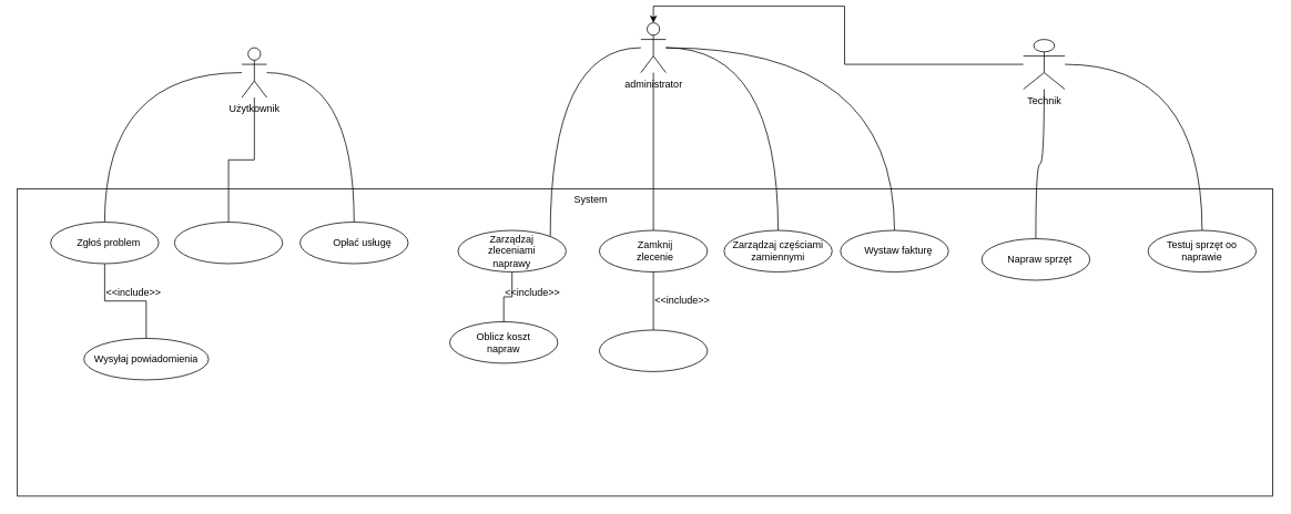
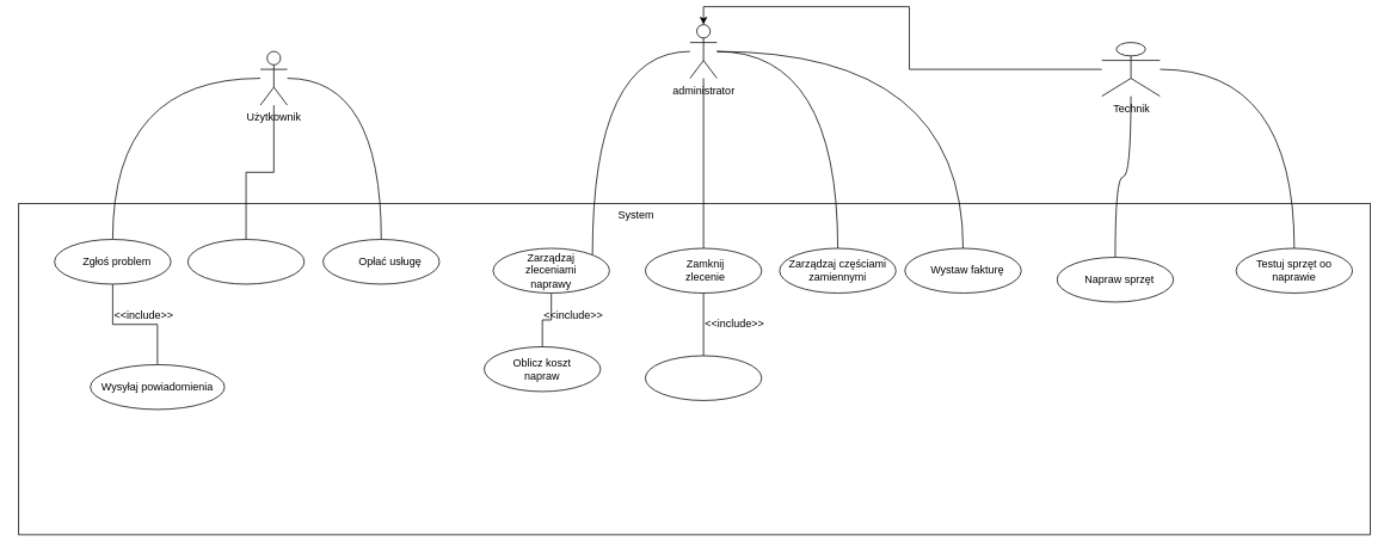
- <mxCell id="16" value="Technik" style="shape=umlActor;verticalLabelPosition=bottom;verticalAlign=top;html=1;outlineConnect=0;" vertex="1" parent="1"><mxGeometry x="1230" y="40" width="50" height="60" as="geometry" /></mxCell>
+ <mxCell id="16" value="Technik" style="shape=umlActor;verticalLabelPosition=bottom;verticalAlign=top;html=1;outlineConnect=0;" vertex="1" parent="1"><mxGeometry x="1230" y="40" width="65" height="60" as="geometry" /></mxCell>
